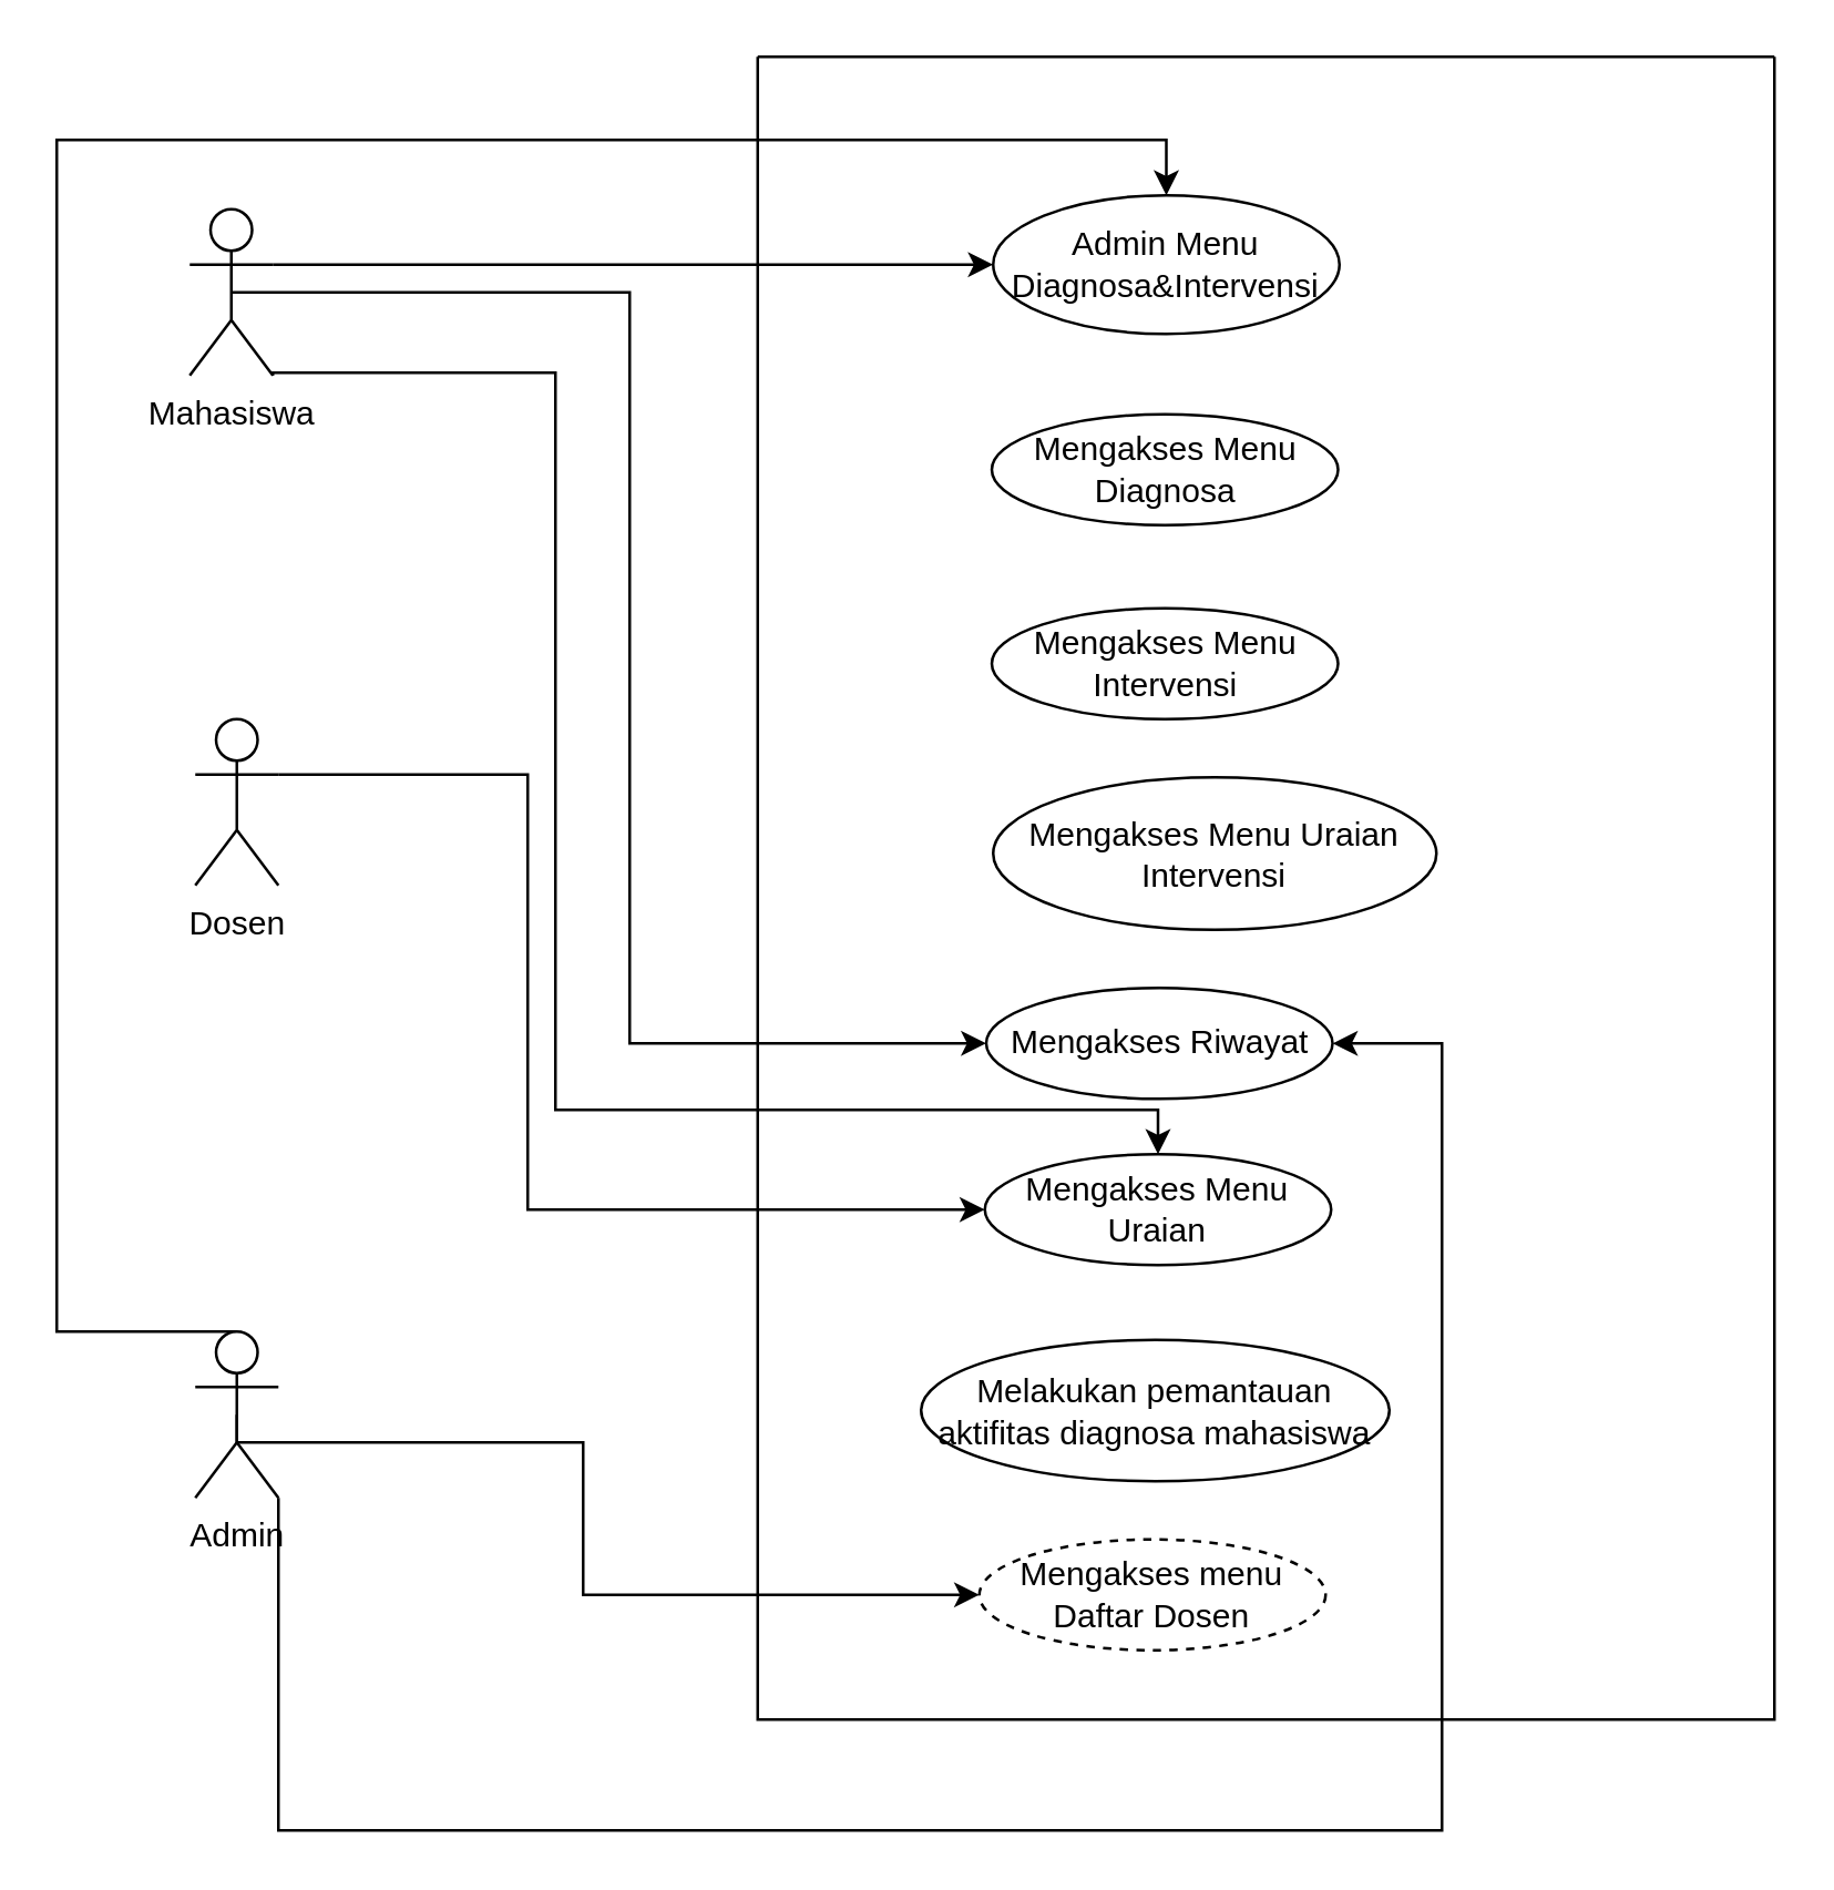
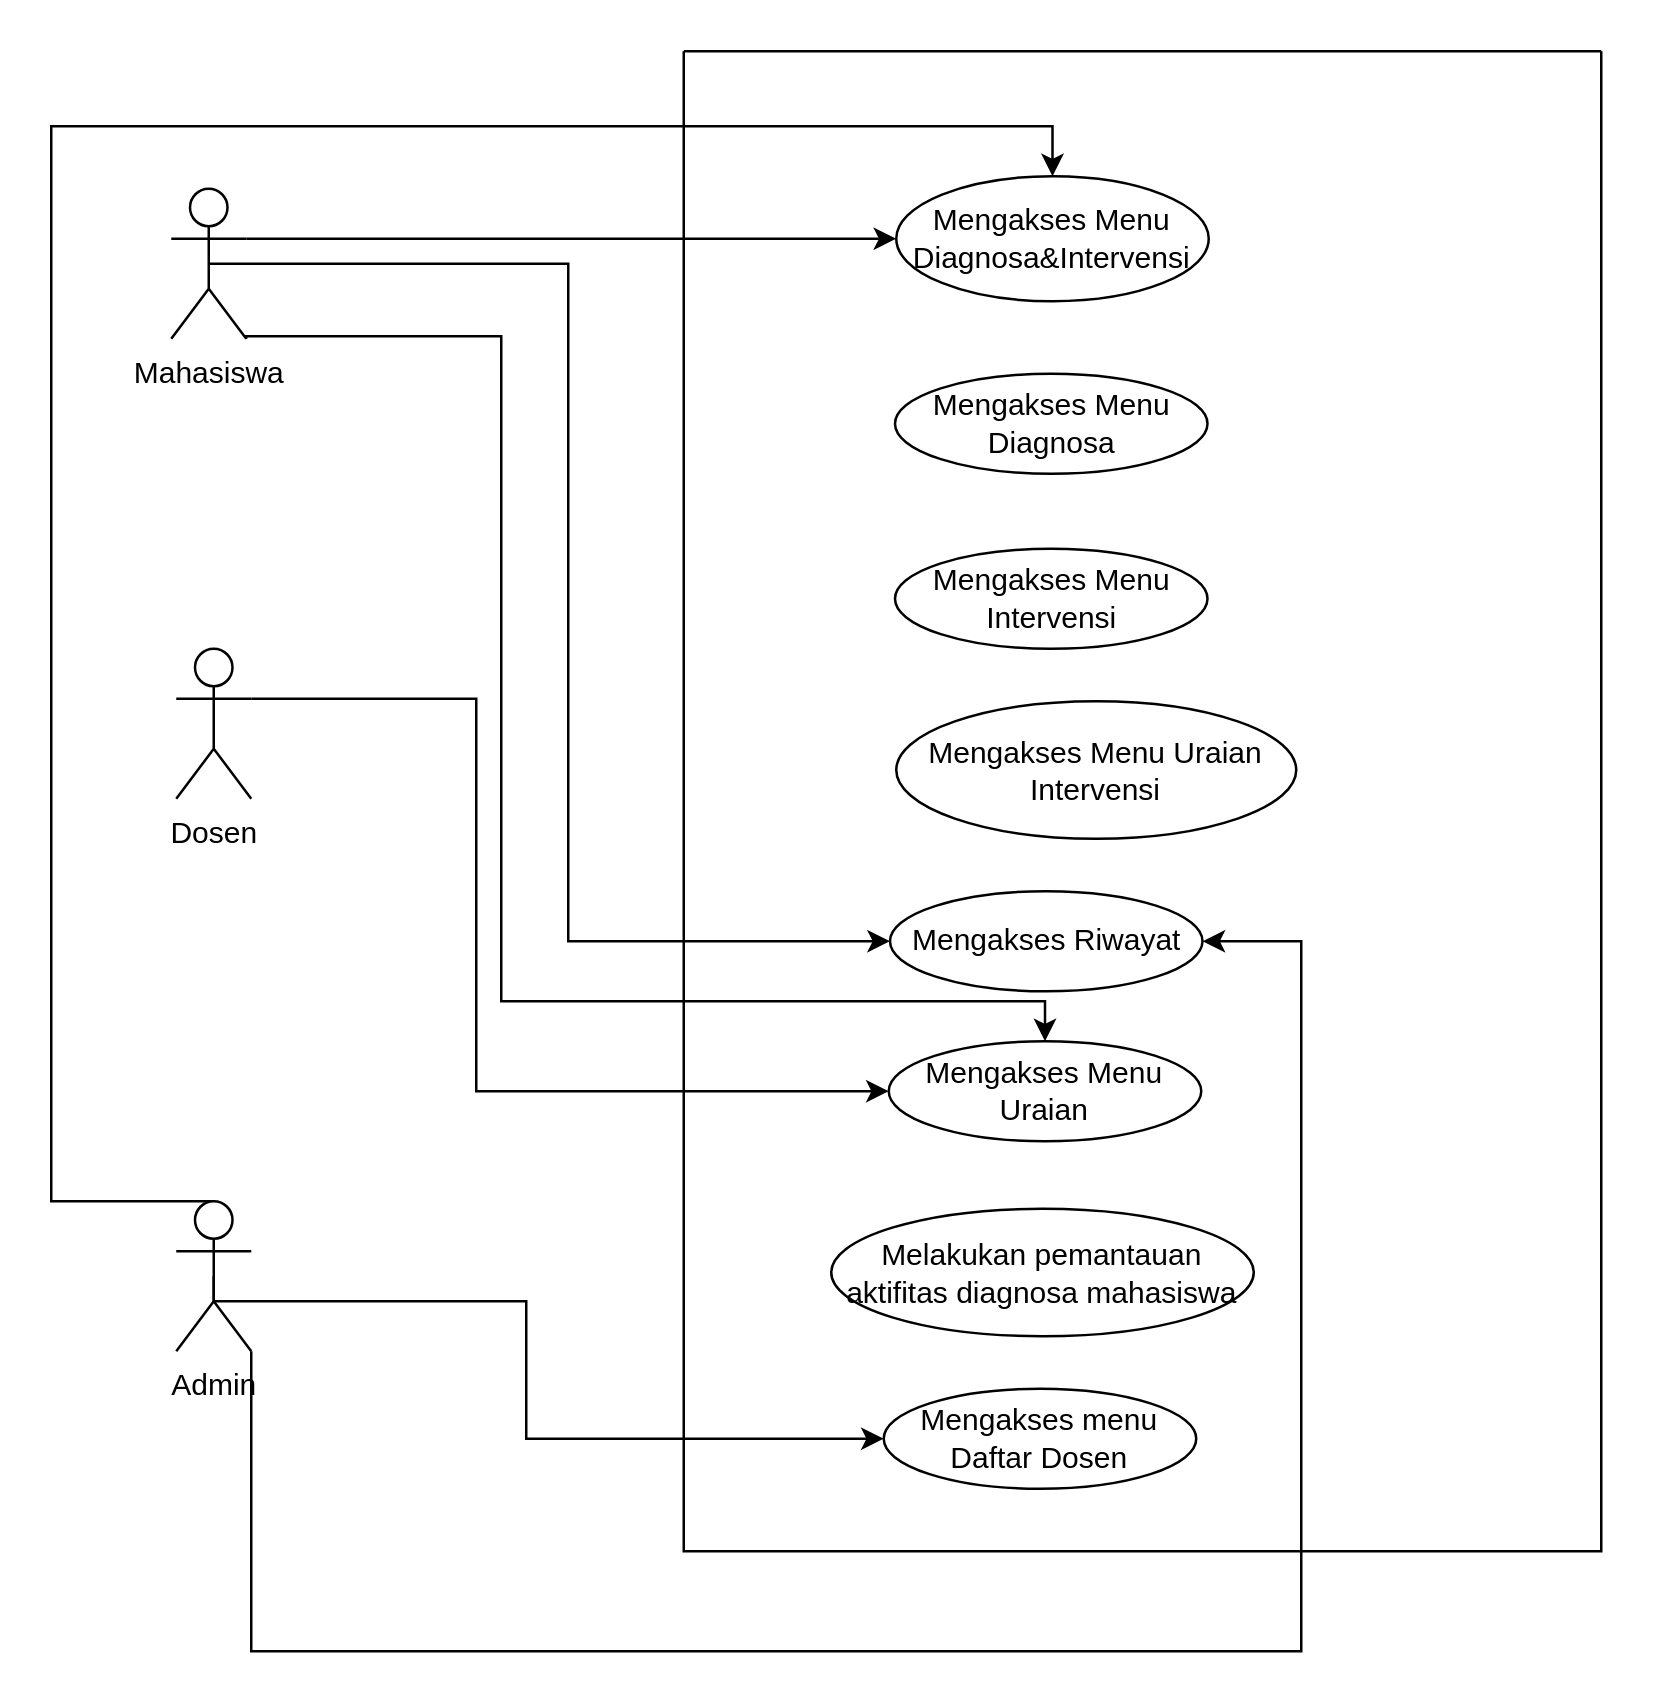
- <mxCell id="3" value="Admin Menu Diagnosa&amp;amp;Intervensi" style="ellipse;whiteSpace=wrap;html=1;" parent="2" vertex="1"><mxGeometry x="85" y="50" width="125" height="50" as="geometry" /></mxCell>
+ <mxCell id="3" value="Mengakses Menu Diagnosa&amp;amp;Intervensi" style="ellipse;whiteSpace=wrap;html=1;" parent="2" vertex="1"><mxGeometry x="85" y="50" width="125" height="50" as="geometry" /></mxCell>
- <mxCell id="9" value="Mengakses menu Daftar Dosen" style="ellipse;whiteSpace=wrap;html=1;dashed=1;" parent="2" vertex="1"><mxGeometry x="80" y="535" width="125" height="40" as="geometry" /></mxCell>
+ <mxCell id="9" value="Mengakses menu Daftar Dosen" style="ellipse;whiteSpace=wrap;html=1;" parent="2" vertex="1"><mxGeometry x="80" y="535" width="125" height="40" as="geometry" /></mxCell>
